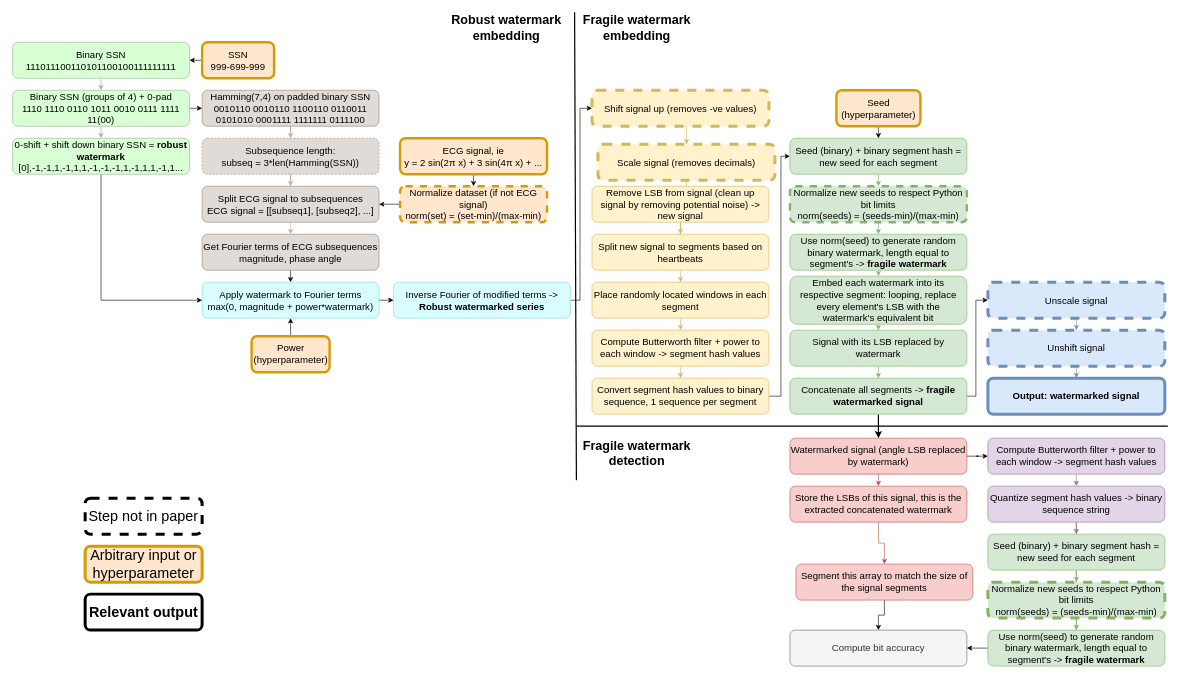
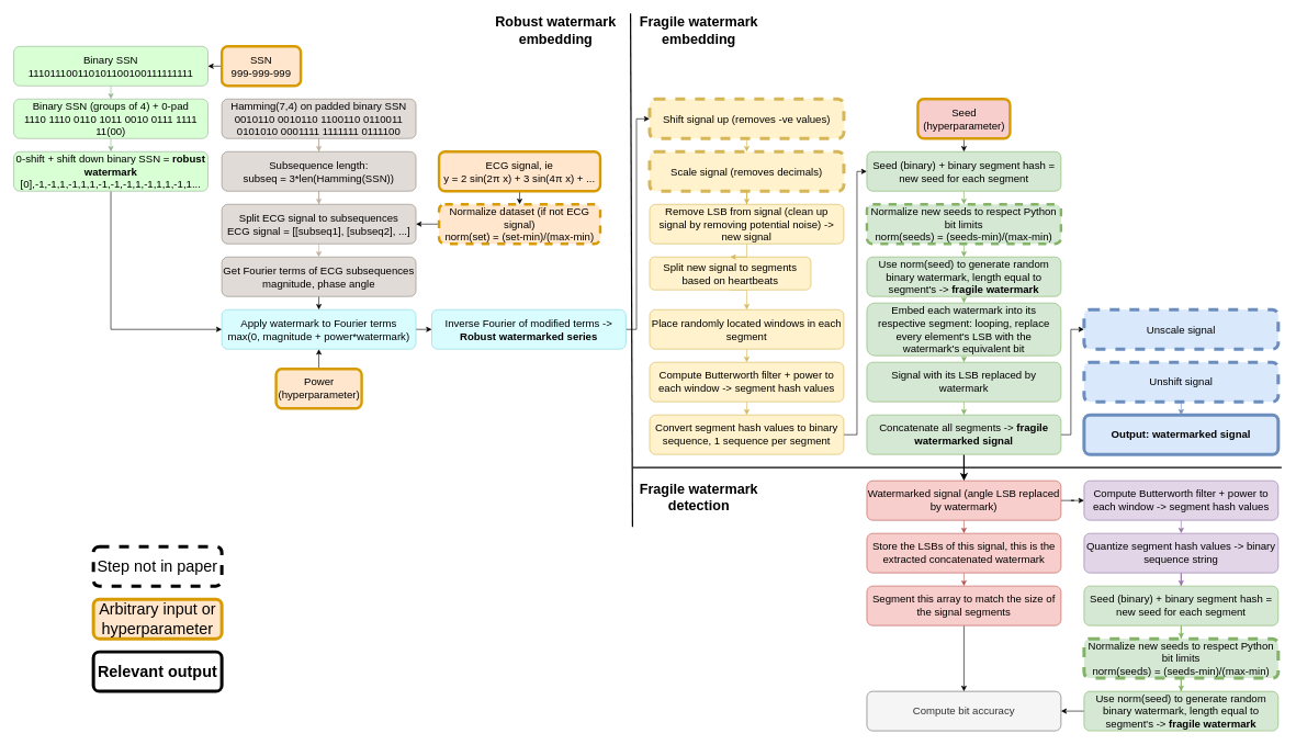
- <mxCell id="3" value="&lt;div&gt;&lt;font&gt;SSN&lt;/font&gt;&lt;/div&gt;&lt;div&gt;&lt;font&gt;999-699-999&lt;/font&gt;&lt;/div&gt;" style="rounded=1;whiteSpace=wrap;html=1;fillColor=#ffe6cc;strokeColor=#d79b00;fontSize=16;strokeWidth=4;" parent="1" vertex="1"><mxGeometry x="336" y="70" width="120" height="60" as="geometry" /></mxCell>
+ <mxCell id="3" value="&lt;div&gt;&lt;font&gt;SSN&lt;/font&gt;&lt;/div&gt;&lt;div&gt;&lt;font&gt;999-999-999&lt;/font&gt;&lt;/div&gt;" style="rounded=1;whiteSpace=wrap;html=1;fillColor=#ffe6cc;strokeColor=#d79b00;fontSize=16;strokeWidth=4;" parent="1" vertex="1"><mxGeometry x="336" y="70" width="120" height="60" as="geometry" /></mxCell>
- <mxCell id="21" style="edgeStyle=orthogonalEdgeStyle;rounded=0;orthogonalLoop=1;jettySize=auto;html=1;exitX=1;exitY=0.5;exitDx=0;exitDy=0;entryX=0;entryY=0.5;entryDx=0;entryDy=0;" parent="1" source="22" target="7" edge="1"><mxGeometry relative="1" as="geometry" /></mxCell>
- <mxCell id="61" value="Seed (hyperparameter)" style="rounded=1;whiteSpace=wrap;html=1;fillColor=#ffe6cc;strokeColor=#d79b00;fontSize=16;strokeWidth=4;" parent="1" vertex="1"><mxGeometry x="1393.5" y="150" width="140" height="60" as="geometry" /></mxCell>
+ <mxCell id="61" value="Seed (hyperparameter)" style="rounded=1;whiteSpace=wrap;html=1;fillColor=#f8cecc;strokeColor=#d79b00;fontSize=16;strokeWidth=4;" parent="1" vertex="1"><mxGeometry x="1393.5" y="150" width="140" height="60" as="geometry" /></mxCell>
- <mxCell id="29" value="&lt;div&gt;Subsequence length:&lt;/div&gt;&lt;div&gt;subseq = 3*len(Hamming(SSN))&lt;/div&gt;" style="rounded=1;whiteSpace=wrap;html=1;fillColor=#E1DBD7;strokeColor=#918579;fontSize=16;dashed=1;" parent="1" vertex="1"><mxGeometry x="336" y="230" width="295" height="60" as="geometry" /></mxCell>
+ <mxCell id="29" value="&lt;div&gt;Subsequence length:&lt;/div&gt;&lt;div&gt;subseq = 3*len(Hamming(SSN))&lt;/div&gt;" style="rounded=1;whiteSpace=wrap;html=1;fillColor=#E1DBD7;strokeColor=#918579;fontSize=16;" parent="1" vertex="1"><mxGeometry x="336" y="230" width="295" height="60" as="geometry" /></mxCell>
- <mxCell id="33" value="Scale signal (removes decimals)" style="rounded=1;whiteSpace=wrap;html=1;fillColor=#fff2cc;strokeColor=#d6b656;fontSize=16;dashed=1;strokeWidth=5;" parent="1" vertex="1"><mxGeometry x="996" y="240" width="295" height="60" as="geometry" /></mxCell>
+ <mxCell id="33" value="Scale signal (removes decimals)" style="rounded=1;whiteSpace=wrap;html=1;fillColor=#fff2cc;strokeColor=#d6b656;fontSize=16;dashed=1;strokeWidth=5;" parent="1" vertex="1"><mxGeometry x="986" y="230" width="295" height="60" as="geometry" /></mxCell>
- <mxCell id="19" value="Split new signal to segments based on heartbeats" style="rounded=1;whiteSpace=wrap;html=1;fillColor=#fff2cc;strokeColor=#d6b656;fontSize=16;" parent="1" vertex="1"><mxGeometry x="986" y="390" width="295" height="60" as="geometry" /></mxCell>
+ <mxCell id="19" value="Split new signal to segments based on heartbeats" style="rounded=1;whiteSpace=wrap;html=1;fillColor=#fff2cc;strokeColor=#d6b656;fontSize=16;" parent="1" vertex="1"><mxGeometry x="986" y="390" width="245" height="50" as="geometry" /></mxCell>
- <mxCell id="52" style="edgeStyle=orthogonalEdgeStyle;rounded=0;orthogonalLoop=1;jettySize=auto;html=1;exitX=0.5;exitY=1;exitDx=0;exitDy=0;entryX=0.5;entryY=0;entryDx=0;entryDy=0;fillColor=#dae8fc;strokeColor=#6c8ebf;fontSize=16;" parent="1" source="53" target="55" edge="1"><mxGeometry relative="1" as="geometry" /></mxCell>
- <mxCell id="68" value="Segment this array to match the size of the signal segments" style="rounded=1;whiteSpace=wrap;html=1;fillColor=#f8cecc;strokeColor=#b85450;fontSize=16;" parent="1" vertex="1"><mxGeometry x="1326" y="940" width="295" height="60" as="geometry" /></mxCell>
+ <mxCell id="68" value="Segment this array to match the size of the signal segments" style="rounded=1;whiteSpace=wrap;html=1;fillColor=#f8cecc;strokeColor=#b85450;fontSize=16;" parent="1" vertex="1"><mxGeometry x="1316" y="890" width="295" height="60" as="geometry" /></mxCell>
